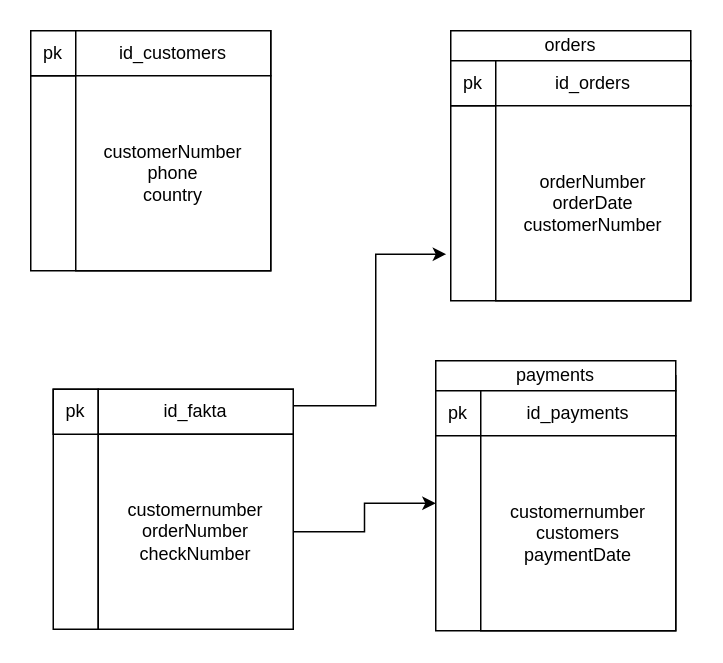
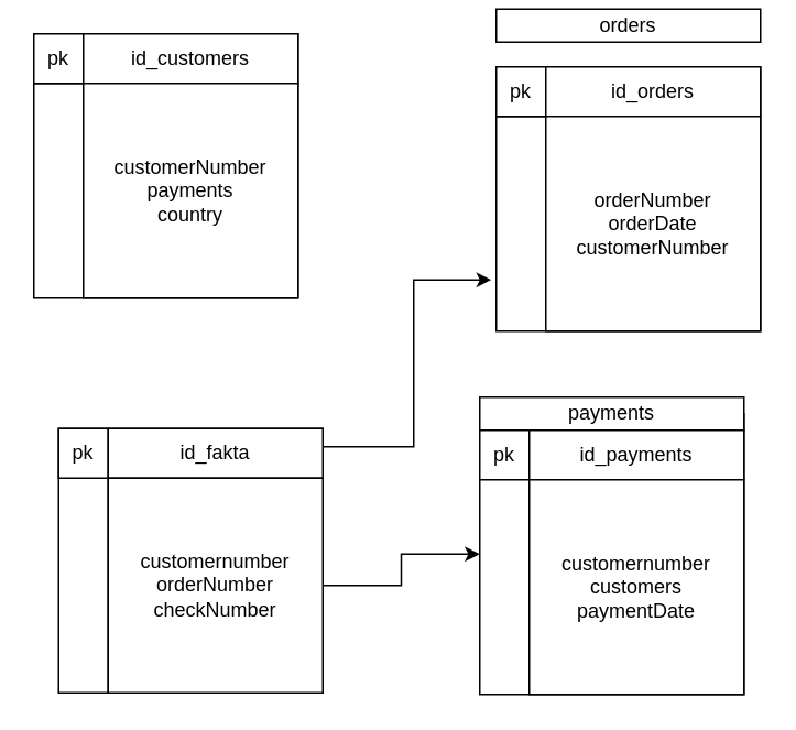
- <mxCell id="8" value="orders" style="rounded=0;whiteSpace=wrap;html=1;" vertex="1" parent="1"><mxGeometry x="300" y="20" width="160" height="20" as="geometry" /></mxCell>
+ <mxCell id="8" value="orders" style="rounded=0;whiteSpace=wrap;html=1;" vertex="1" parent="1"><mxGeometry x="300" y="5" width="160" height="20" as="geometry" /></mxCell>
- <mxCell id="5" value="customerNumber&lt;br&gt;phone&lt;br&gt;country" style="whiteSpace=wrap;html=1;aspect=fixed;align=center;" vertex="1" parent="1"><mxGeometry x="50" y="50" width="130" height="130" as="geometry" /></mxCell>
+ <mxCell id="5" value="customerNumber&lt;br&gt;payments&lt;br&gt;country" style="whiteSpace=wrap;html=1;aspect=fixed;align=center;" vertex="1" parent="1"><mxGeometry x="50" y="50" width="130" height="130" as="geometry" /></mxCell>
